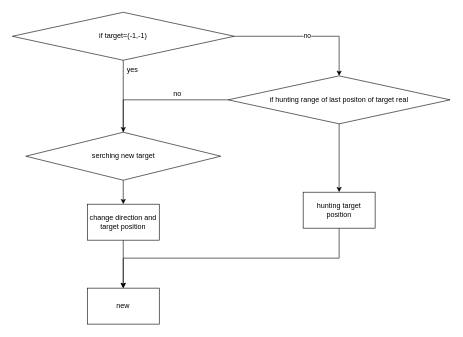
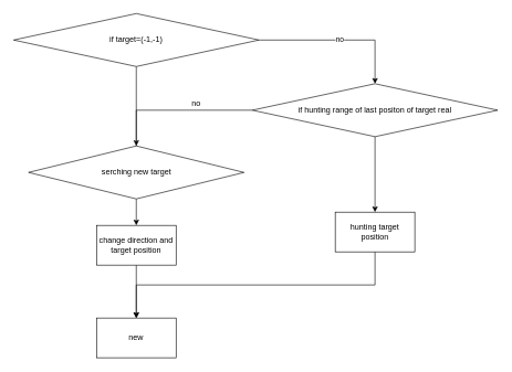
- <mxCell id="10" value="yes" style="text;html=1;align=center;verticalAlign=middle;resizable=0;points=[];autosize=1;strokeColor=none;fillColor=none;" vertex="1" parent="1"><mxGeometry x="205" y="106" width="30" height="20" as="geometry" /></mxCell>
